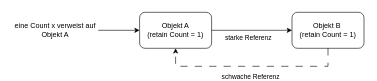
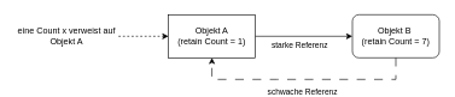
- <mxCell id="8" style="edgeStyle=orthogonalEdgeStyle;rounded=0;orthogonalLoop=1;jettySize=auto;html=1;exitX=1;exitY=0.5;exitDx=0;exitDy=0;entryX=0;entryY=0.5;entryDx=0;entryDy=0;" edge="1" parent="1" source="9" target="2"><mxGeometry relative="1" as="geometry" /></mxCell>
+ <mxCell id="8" style="edgeStyle=orthogonalEdgeStyle;rounded=0;orthogonalLoop=1;jettySize=auto;html=1;exitX=1;exitY=0.5;exitDx=0;exitDy=0;entryX=0;entryY=0.5;entryDx=0;entryDy=0;dashed=1;" edge="1" parent="1" source="9" target="2"><mxGeometry relative="1" as="geometry" /></mxCell>
- <mxCell id="2" value="&lt;div&gt;Objekt A&lt;/div&gt;&lt;div&gt;(retain Count = 1)&lt;/div&gt;" style="rounded=1;whiteSpace=wrap;html=1;" vertex="1" parent="1"><mxGeometry x="232" y="20" width="120" height="60" as="geometry" /></mxCell>
+ <mxCell id="2" value="&lt;div&gt;Objekt A&lt;/div&gt;&lt;div&gt;(retain Count = 1)&lt;/div&gt;" style="whiteSpace=wrap;html=1;rounded=0;" vertex="1" parent="1"><mxGeometry x="232" y="20" width="120" height="60" as="geometry" /></mxCell>
- <mxCell id="3" value="Objekt B&amp;nbsp;&lt;div&gt;(retain Count = 1)&lt;/div&gt;" style="rounded=1;whiteSpace=wrap;html=1;" vertex="1" parent="1"><mxGeometry x="486" y="20" width="120" height="60" as="geometry" /></mxCell>
+ <mxCell id="3" value="Objekt B&amp;nbsp;&lt;div&gt;(retain Count = 7)&lt;/div&gt;" style="rounded=1;whiteSpace=wrap;html=1;" vertex="1" parent="1"><mxGeometry x="486" y="20" width="120" height="60" as="geometry" /></mxCell>
